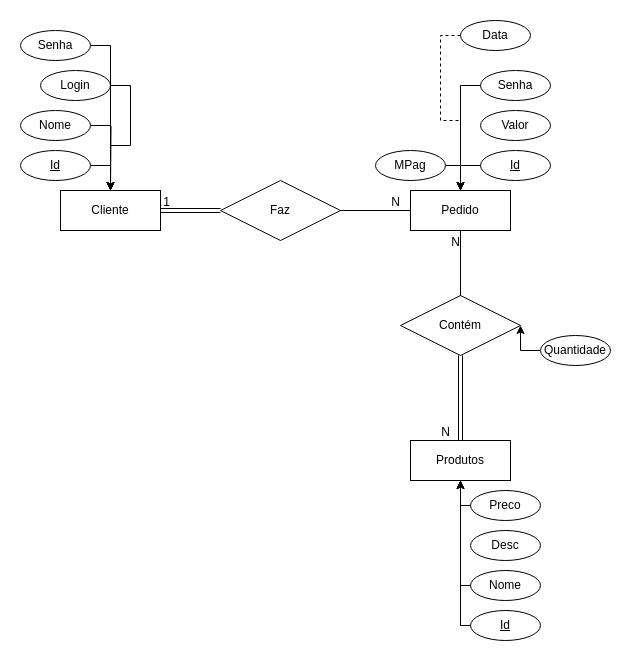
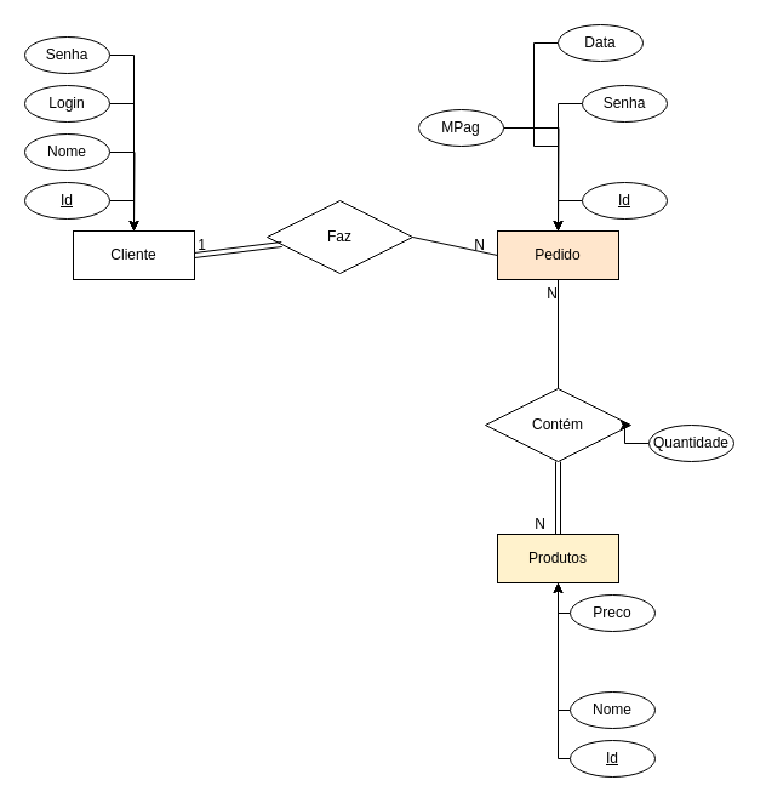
- <mxCell id="28" style="edgeStyle=orthogonalEdgeStyle;rounded=0;orthogonalLoop=1;jettySize=auto;html=1;exitX=0;exitY=0.5;exitDx=0;exitDy=0;entryX=0.5;entryY=0;entryDx=0;entryDy=0;dashed=1;" edge="1" parent="1" source="29" target="4"><mxGeometry relative="1" as="geometry" /></mxCell>
+ <mxCell id="28" style="edgeStyle=orthogonalEdgeStyle;rounded=0;orthogonalLoop=1;jettySize=auto;html=1;exitX=0;exitY=0.5;exitDx=0;exitDy=0;entryX=0.5;entryY=0;entryDx=0;entryDy=0;" edge="1" parent="1" source="29" target="4"><mxGeometry relative="1" as="geometry" /></mxCell>
- <mxCell id="20" value="Login" style="ellipse;whiteSpace=wrap;html=1;align=center;" vertex="1" parent="1"><mxGeometry x="40" y="70" width="70" height="30" as="geometry" /></mxCell>
+ <mxCell id="20" value="Login" style="ellipse;whiteSpace=wrap;html=1;align=center;" vertex="1" parent="1"><mxGeometry y="70" width="70" height="30" as="geometry" x="20" /></mxCell>
- <mxCell id="25" value="Valor" style="ellipse;whiteSpace=wrap;html=1;align=center;" vertex="1" parent="1"><mxGeometry x="480" y="110" width="70" height="30" as="geometry" /></mxCell>
- <mxCell id="31" value="MPag" style="ellipse;whiteSpace=wrap;html=1;align=center;" vertex="1" parent="1"><mxGeometry x="375" y="150" width="70" height="30" as="geometry" /></mxCell>
+ <mxCell id="31" value="MPag" style="ellipse;whiteSpace=wrap;html=1;align=center;" vertex="1" parent="1"><mxGeometry x="345" y="90" width="70" height="30" as="geometry" /></mxCell>
- <mxCell id="3" value="Faz" style="shape=rhombus;perimeter=rhombusPerimeter;whiteSpace=wrap;html=1;align=center;" vertex="1" parent="1"><mxGeometry x="220" y="180" width="120" height="60" as="geometry" /></mxCell>
+ <mxCell id="3" value="Faz" style="shape=rhombus;perimeter=rhombusPerimeter;whiteSpace=wrap;html=1;align=center;" vertex="1" parent="1"><mxGeometry x="220" y="165" width="120" height="60" as="geometry" /></mxCell>
- <mxCell id="4" value="Pedido" style="whiteSpace=wrap;html=1;align=center;" vertex="1" parent="1"><mxGeometry x="410" y="190" width="100" height="40" as="geometry" /></mxCell>
+ <mxCell id="4" value="Pedido" style="whiteSpace=wrap;html=1;align=center;fillColor=#ffe6cc;" vertex="1" parent="1"><mxGeometry x="410" y="190" width="100" height="40" as="geometry" /></mxCell>
- <mxCell id="5" value="Contém" style="shape=rhombus;perimeter=rhombusPerimeter;whiteSpace=wrap;html=1;align=center;" vertex="1" parent="1"><mxGeometry x="400" y="295" width="120" height="60" as="geometry" /></mxCell>
+ <mxCell id="5" value="Contém" style="shape=rhombus;perimeter=rhombusPerimeter;whiteSpace=wrap;html=1;align=center;" vertex="1" parent="1"><mxGeometry x="400" y="320" width="120" height="60" as="geometry" /></mxCell>
- <mxCell id="33" value="Quantidade" style="ellipse;whiteSpace=wrap;html=1;align=center;" vertex="1" parent="1"><mxGeometry x="540" y="335" width="70" height="30" as="geometry" /></mxCell>
+ <mxCell id="33" value="Quantidade" style="ellipse;whiteSpace=wrap;html=1;align=center;" vertex="1" parent="1"><mxGeometry x="535" y="350" width="70" height="30" as="geometry" /></mxCell>
- <mxCell id="6" value="Produtos" style="whiteSpace=wrap;html=1;align=center;" vertex="1" parent="1"><mxGeometry x="410" y="440" width="100" height="40" as="geometry" /></mxCell>
+ <mxCell id="6" value="Produtos" style="whiteSpace=wrap;html=1;align=center;fillColor=#fff2cc;" vertex="1" parent="1"><mxGeometry x="410" y="440" width="100" height="40" as="geometry" /></mxCell>
- <mxCell id="38" value="Desc" style="ellipse;whiteSpace=wrap;html=1;align=center;" vertex="1" parent="1"><mxGeometry x="470" y="530" width="70" height="30" as="geometry" /></mxCell>
